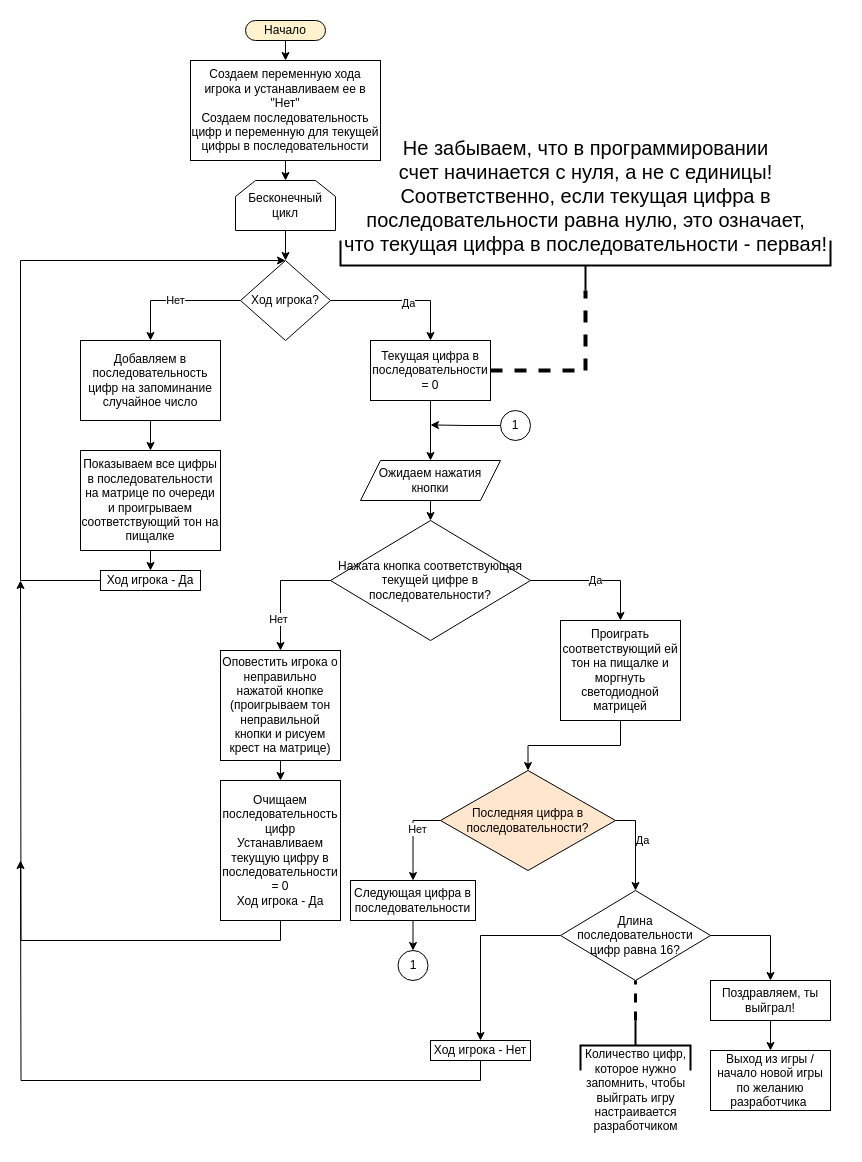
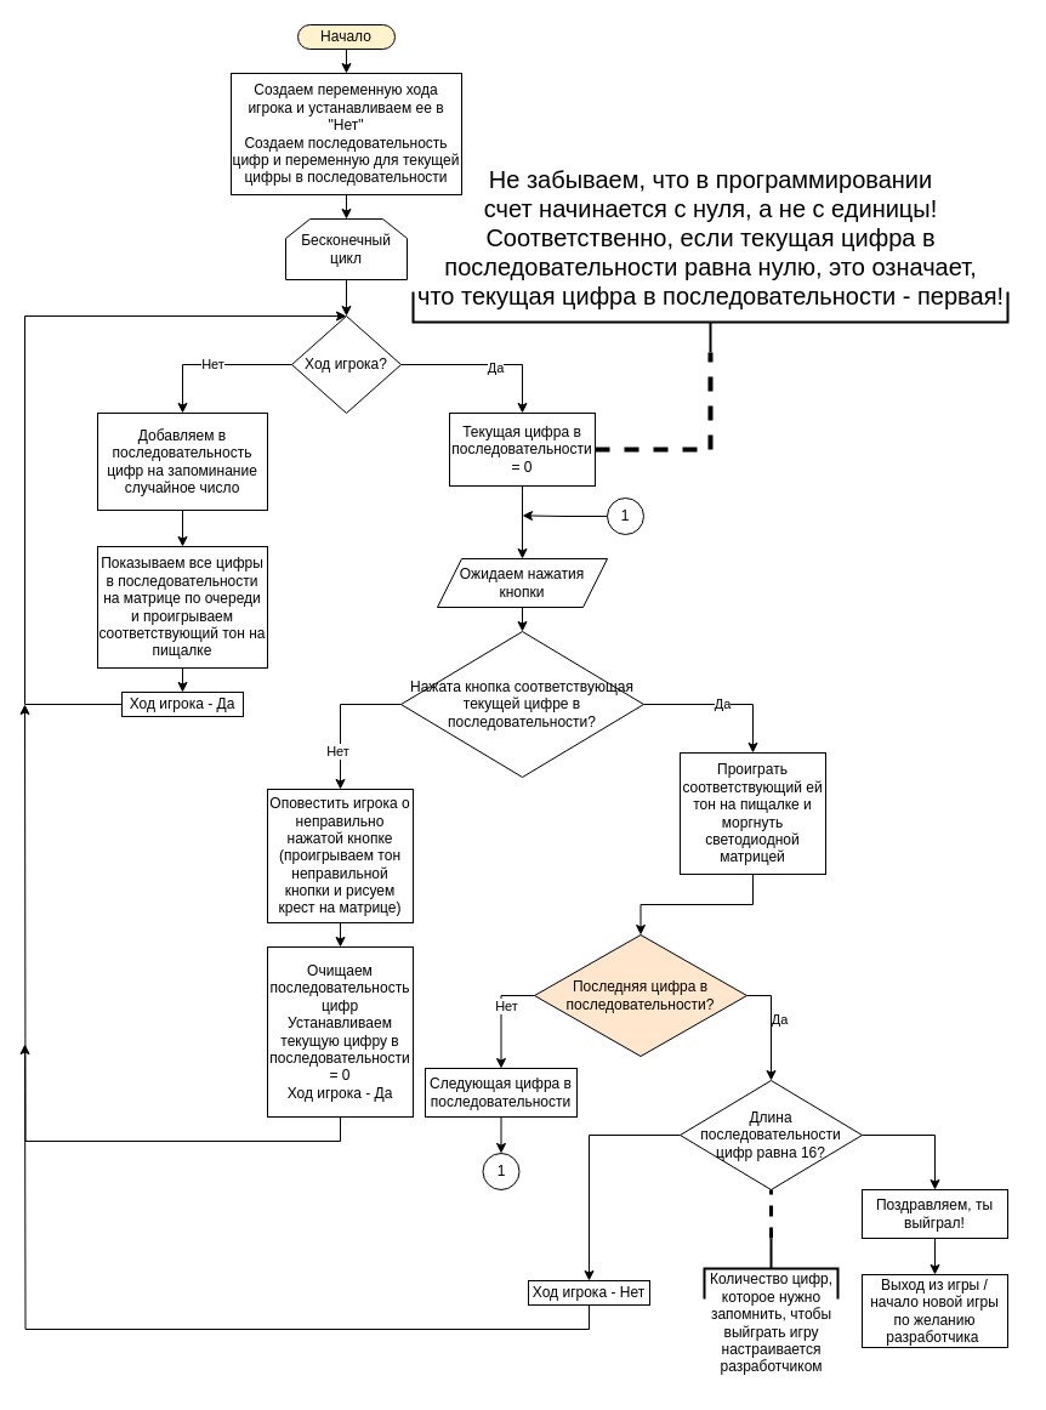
- <mxCell id="52" value="Ход игрока - Нет" style="rounded=0;whiteSpace=wrap;html=1;" parent="1" vertex="1"><mxGeometry x="430" y="1040" width="100" height="20" as="geometry" /></mxCell>
+ <mxCell id="52" value="Ход игрока - Нет" style="rounded=0;whiteSpace=wrap;html=1;" parent="1" vertex="1"><mxGeometry x="435" y="1055" width="100" height="20" as="geometry" /></mxCell>
